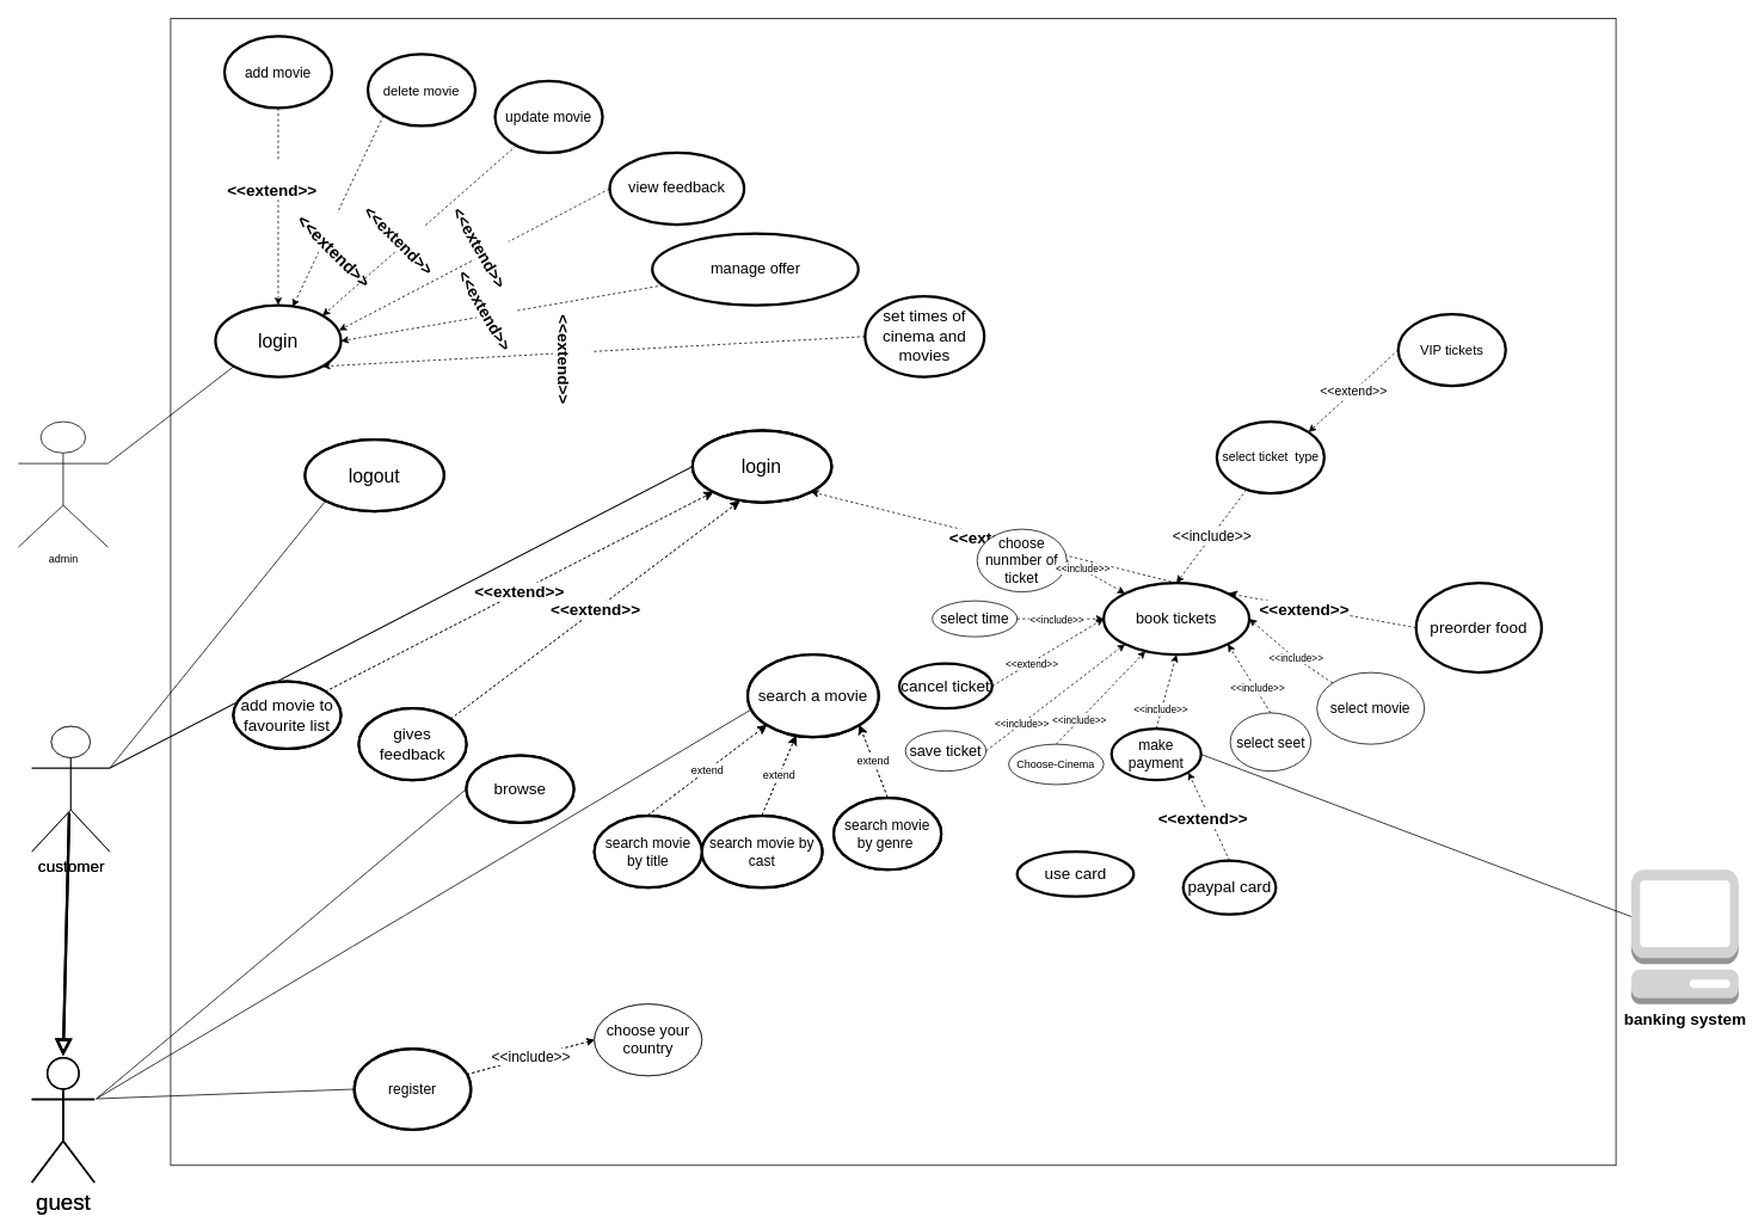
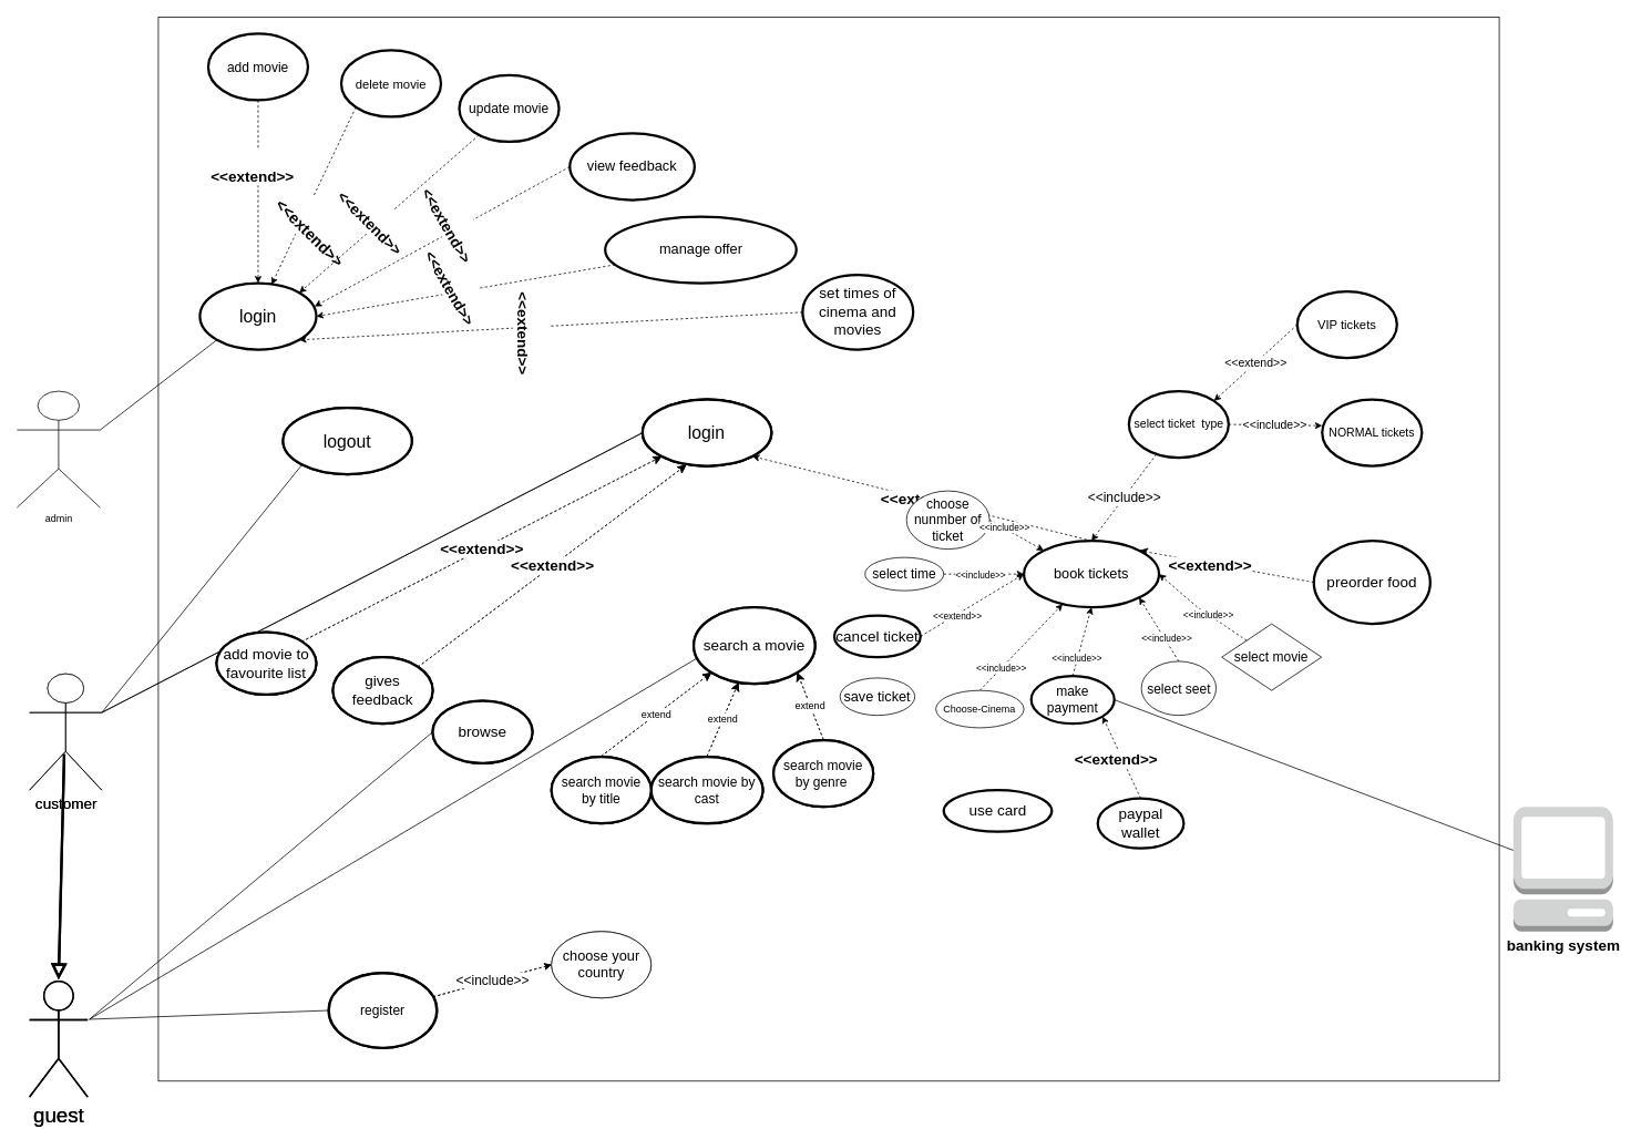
- <mxCell id="7" value="view feedback" style="ellipse;whiteSpace=wrap;html=1;fontSize=17;strokeWidth=3;" parent="1" vertex="1"><mxGeometry x="680" y="170" width="150" height="80" as="geometry" /></mxCell>
+ <mxCell id="7" value="view feedback" style="ellipse;whiteSpace=wrap;html=1;fontSize=17;strokeWidth=3;" parent="1" vertex="1"><mxGeometry x="685" y="160" width="150" height="80" as="geometry" /></mxCell>
+ <mxCell id="59" value="&amp;lt;&amp;lt;include&amp;gt;&amp;gt;" style="endArrow=classic;html=1;rounded=0;entryX=0;entryY=0.394;entryDx=0;entryDy=0;exitX=1;exitY=0.5;exitDx=0;exitDy=0;entryPerimeter=0;dashed=1;fontSize=14;" parent="1" source="55" target="57" edge="1"><mxGeometry width="50" height="50" relative="1" as="geometry"><mxPoint x="1022" y="582" as="sourcePoint" /><mxPoint x="1108" y="550" as="targetPoint" /><Array as="points" /></mxGeometry></mxCell>
+ <mxCell id="57" value="NORMAL tickets" style="ellipse;whiteSpace=wrap;html=1;strokeWidth=3;fontSize=14;" parent="1" vertex="1"><mxGeometry x="1590" y="480" width="120" height="80" as="geometry" /></mxCell>
- <mxCell id="65" value="select movie" style="ellipse;whiteSpace=wrap;html=1;fontSize=16;" parent="1" vertex="1"><mxGeometry x="1469.25" y="750" width="120" height="80" as="geometry" /></mxCell>
+ <mxCell id="65" value="select movie" style="rhombus;whiteSpace=wrap;html=1;fontSize=16;" parent="1" vertex="1"><mxGeometry x="1469.25" y="750" width="120" height="80" as="geometry" /></mxCell>
- <mxCell id="78" value="" style="endArrow=classic;html=1;rounded=0;entryX=0;entryY=1;entryDx=0;entryDy=0;exitX=1;exitY=0.5;exitDx=0;exitDy=0;dashed=1;" parent="1" source="52" target="13" edge="1"><mxGeometry width="50" height="50" relative="1" as="geometry"><mxPoint x="1310" y="833" as="sourcePoint" /><mxPoint x="1311" y="750" as="targetPoint" /></mxGeometry></mxCell>
- <mxCell id="79" value="&amp;lt;&amp;lt;include&amp;gt;&amp;gt;" style="edgeLabel;html=1;align=center;verticalAlign=middle;resizable=0;points=[];" parent="78" vertex="1" connectable="0"><mxGeometry x="-0.491" y="1" relative="1" as="geometry"><mxPoint as="offset" /></mxGeometry></mxCell>
- <mxCell id="60" value="paypal card" style="ellipse;whiteSpace=wrap;html=1;fontSize=18;strokeWidth=3;" parent="1" vertex="1"><mxGeometry x="1320" y="960" width="103.5" height="60" as="geometry" /></mxCell>
+ <mxCell id="60" value="paypal wallet" style="ellipse;whiteSpace=wrap;html=1;fontSize=18;strokeWidth=3;" parent="1" vertex="1"><mxGeometry x="1320" y="960" width="103.5" height="60" as="geometry" /></mxCell>
